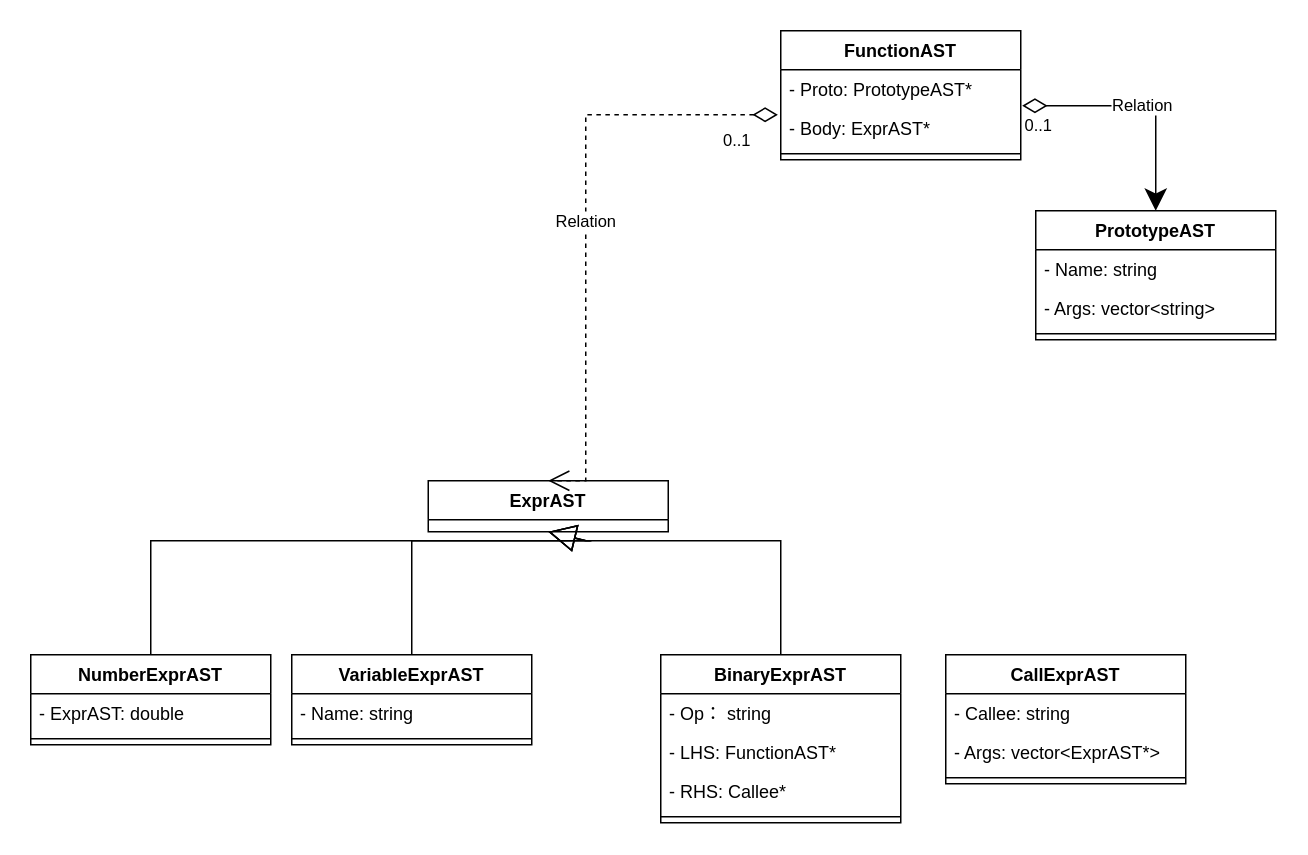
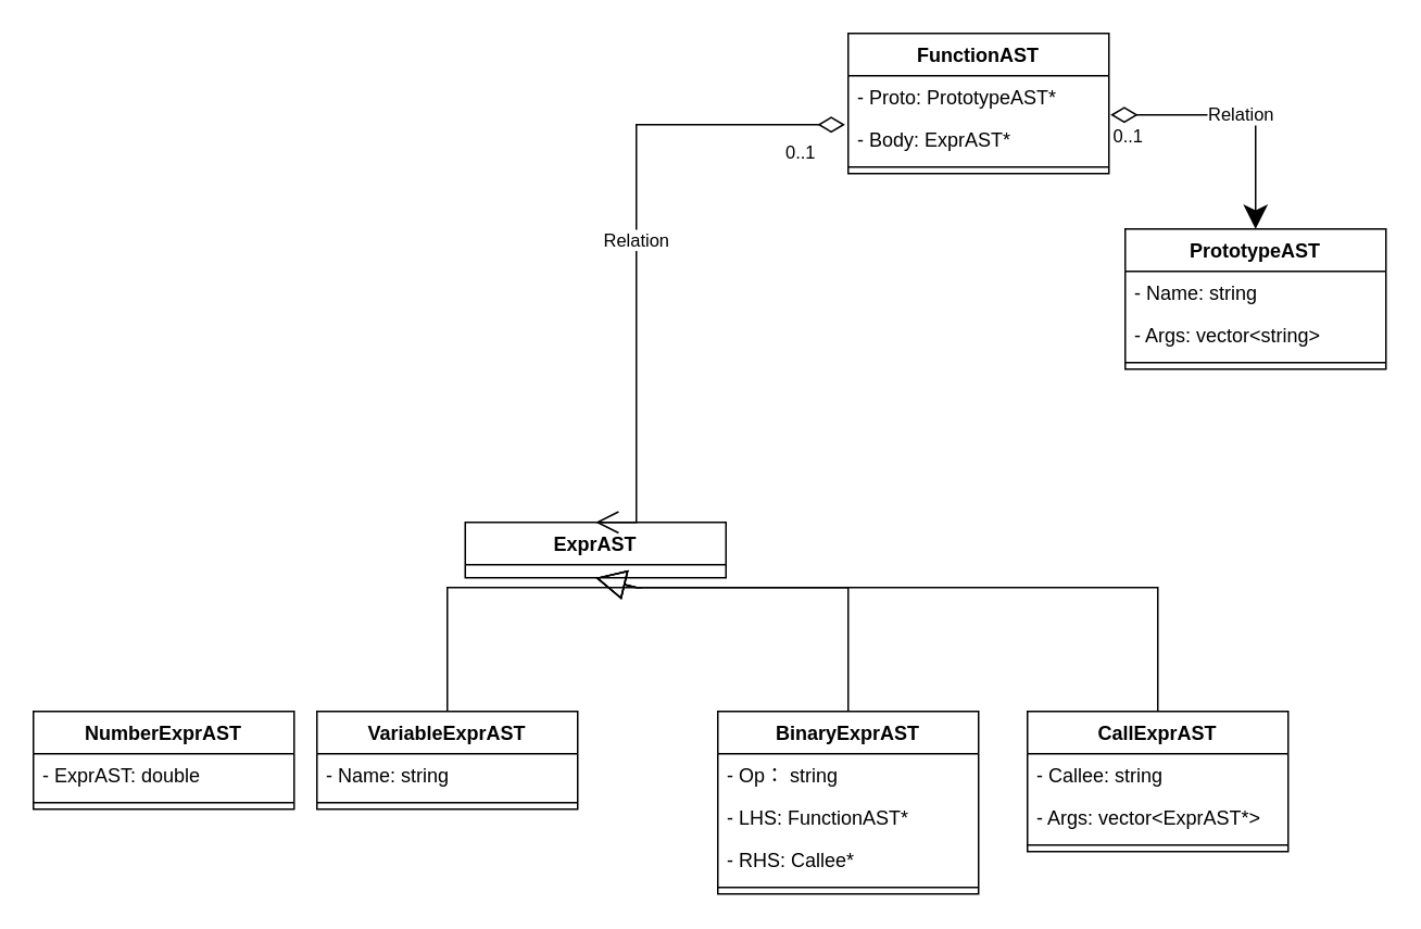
- <mxCell id="32" value="Relation" style="endArrow=open;html=1;endSize=12;startArrow=diamondThin;startSize=14;startFill=0;edgeStyle=orthogonalEdgeStyle;rounded=0;entryX=0.5;entryY=0;entryDx=0;entryDy=0;exitX=-0.012;exitY=0.154;exitDx=0;exitDy=0;exitPerimeter=0;dashed=1;" edge="1" parent="1" source="28" target="2"><mxGeometry relative="1" as="geometry"><mxPoint x="560" y="160" as="sourcePoint" /><mxPoint x="780" y="150" as="targetPoint" /><Array as="points"><mxPoint x="390" y="76" /></Array></mxGeometry></mxCell>
+ <mxCell id="32" value="Relation" style="endArrow=open;html=1;endSize=12;startArrow=diamondThin;startSize=14;startFill=0;edgeStyle=orthogonalEdgeStyle;rounded=0;entryX=0.5;entryY=0;entryDx=0;entryDy=0;exitX=-0.012;exitY=0.154;exitDx=0;exitDy=0;exitPerimeter=0;" edge="1" parent="1" source="28" target="2"><mxGeometry relative="1" as="geometry"><mxPoint x="560" y="160" as="sourcePoint" /><mxPoint x="780" y="150" as="targetPoint" /><Array as="points"><mxPoint x="390" y="76" /></Array></mxGeometry></mxCell>
- <mxCell id="6" value="" style="endArrow=block;endSize=16;endFill=0;html=1;rounded=0;exitX=0.5;exitY=0;exitDx=0;exitDy=0;entryX=0.5;entryY=1;entryDx=0;entryDy=0;" edge="1" parent="1" source="3" target="2"><mxGeometry width="160" relative="1" as="geometry"><mxPoint x="180" y="346" as="sourcePoint" /><mxPoint x="160" y="330" as="targetPoint" /><Array as="points"><mxPoint x="100" y="360" /><mxPoint x="390" y="360" /></Array></mxGeometry></mxCell>
+ <mxCell id="21" value="" style="endArrow=block;endSize=16;endFill=0;html=1;rounded=0;exitX=0.5;exitY=0;exitDx=0;exitDy=0;entryX=0.5;entryY=1;entryDx=0;entryDy=0;" edge="1" parent="1" source="17" target="2"><mxGeometry width="160" relative="1" as="geometry"><mxPoint x="210" y="376" as="sourcePoint" /><mxPoint x="690" y="340" as="targetPoint" /><Array as="points"><mxPoint x="710" y="360" /><mxPoint x="390" y="360" /></Array></mxGeometry></mxCell>
